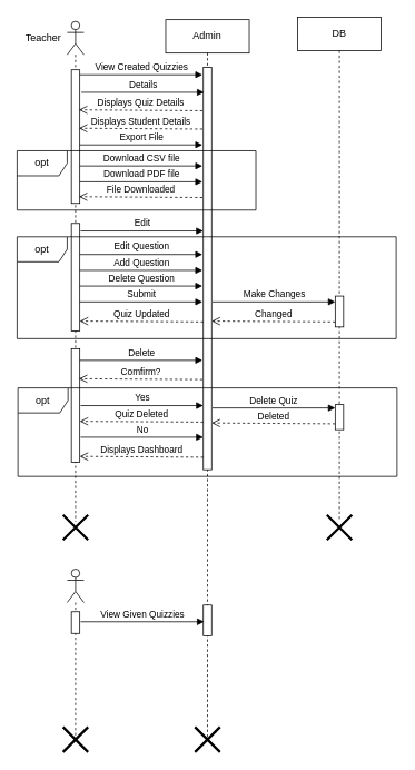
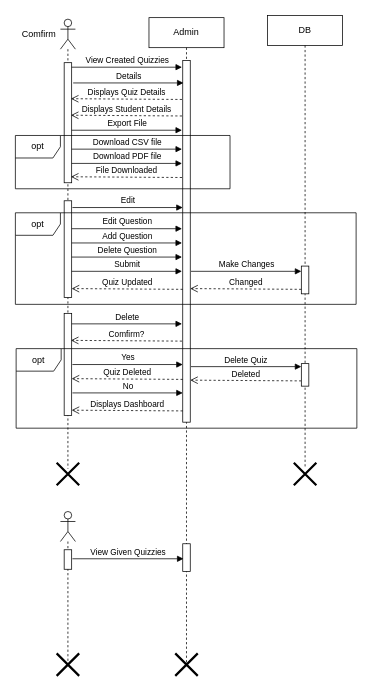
- <mxCell id="23" value="Teacher" style="text;html=1;align=center;verticalAlign=middle;resizable=0;points=[];autosize=1;strokeColor=none;fillColor=none;" parent="1" vertex="1"><mxGeometry x="20" y="32" width="61" height="26" as="geometry" /></mxCell>
+ <mxCell id="23" value="Comfirm" style="text;html=1;align=center;verticalAlign=middle;resizable=0;points=[];autosize=1;strokeColor=none;fillColor=none;" parent="1" vertex="1"><mxGeometry x="20" y="32" width="61" height="26" as="geometry" /></mxCell>
